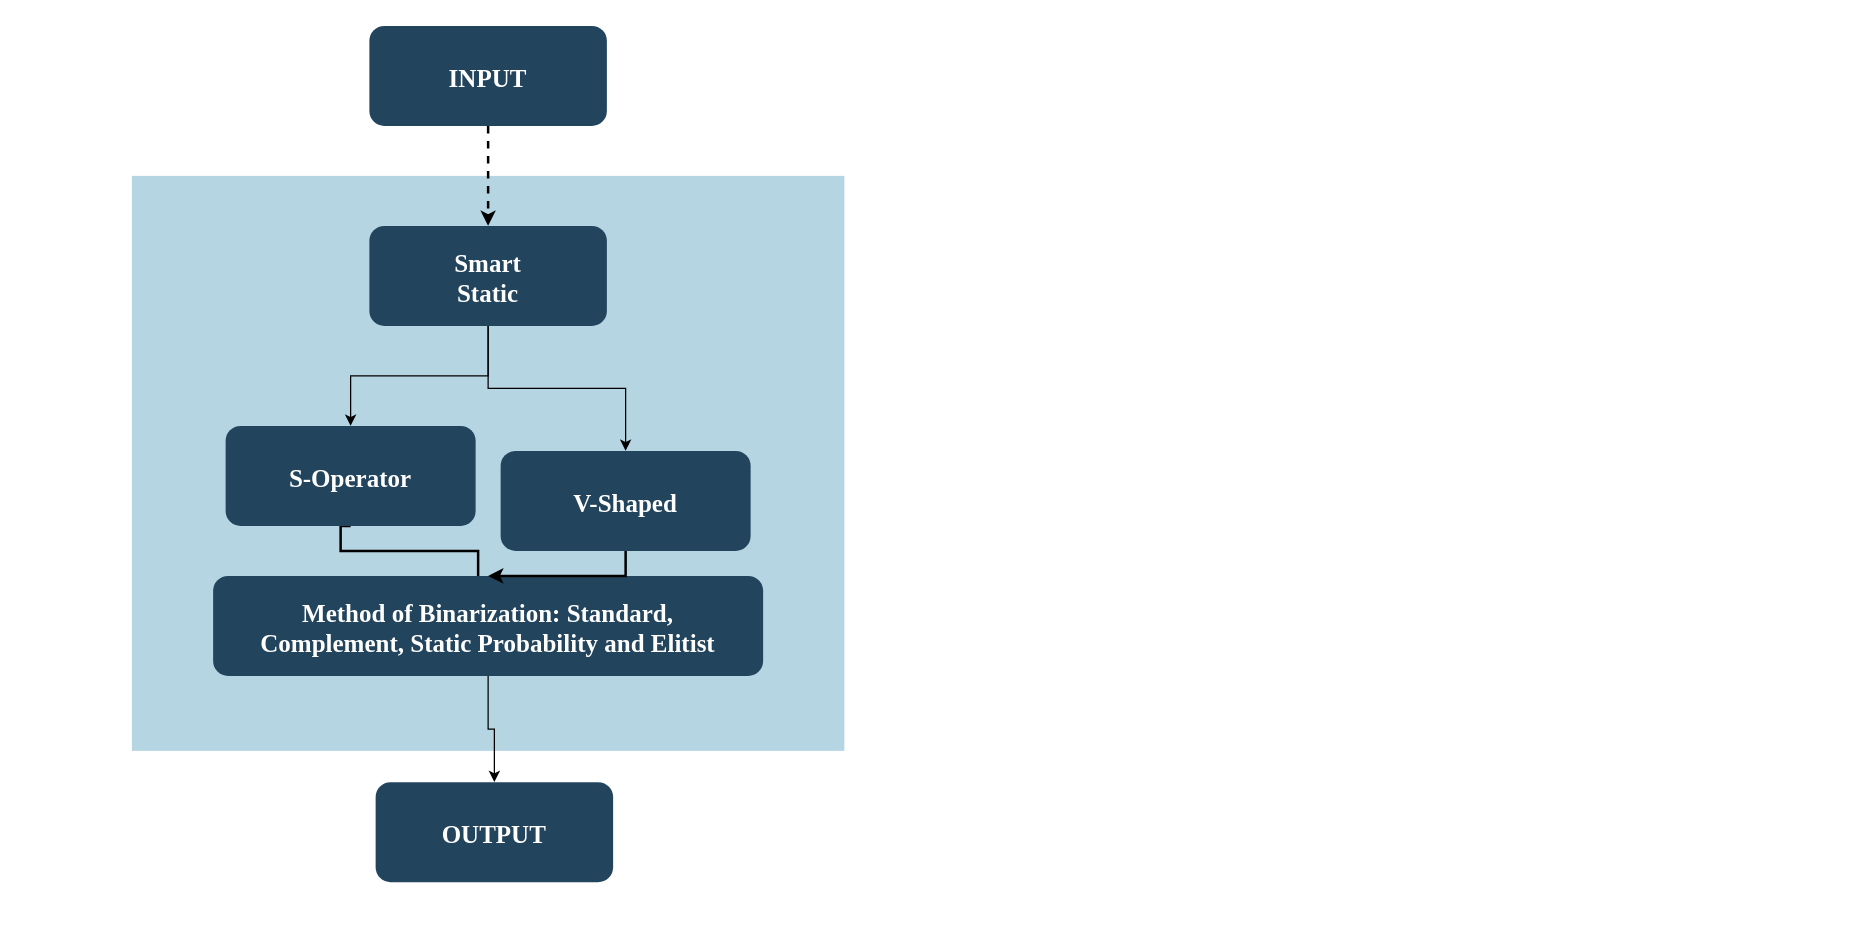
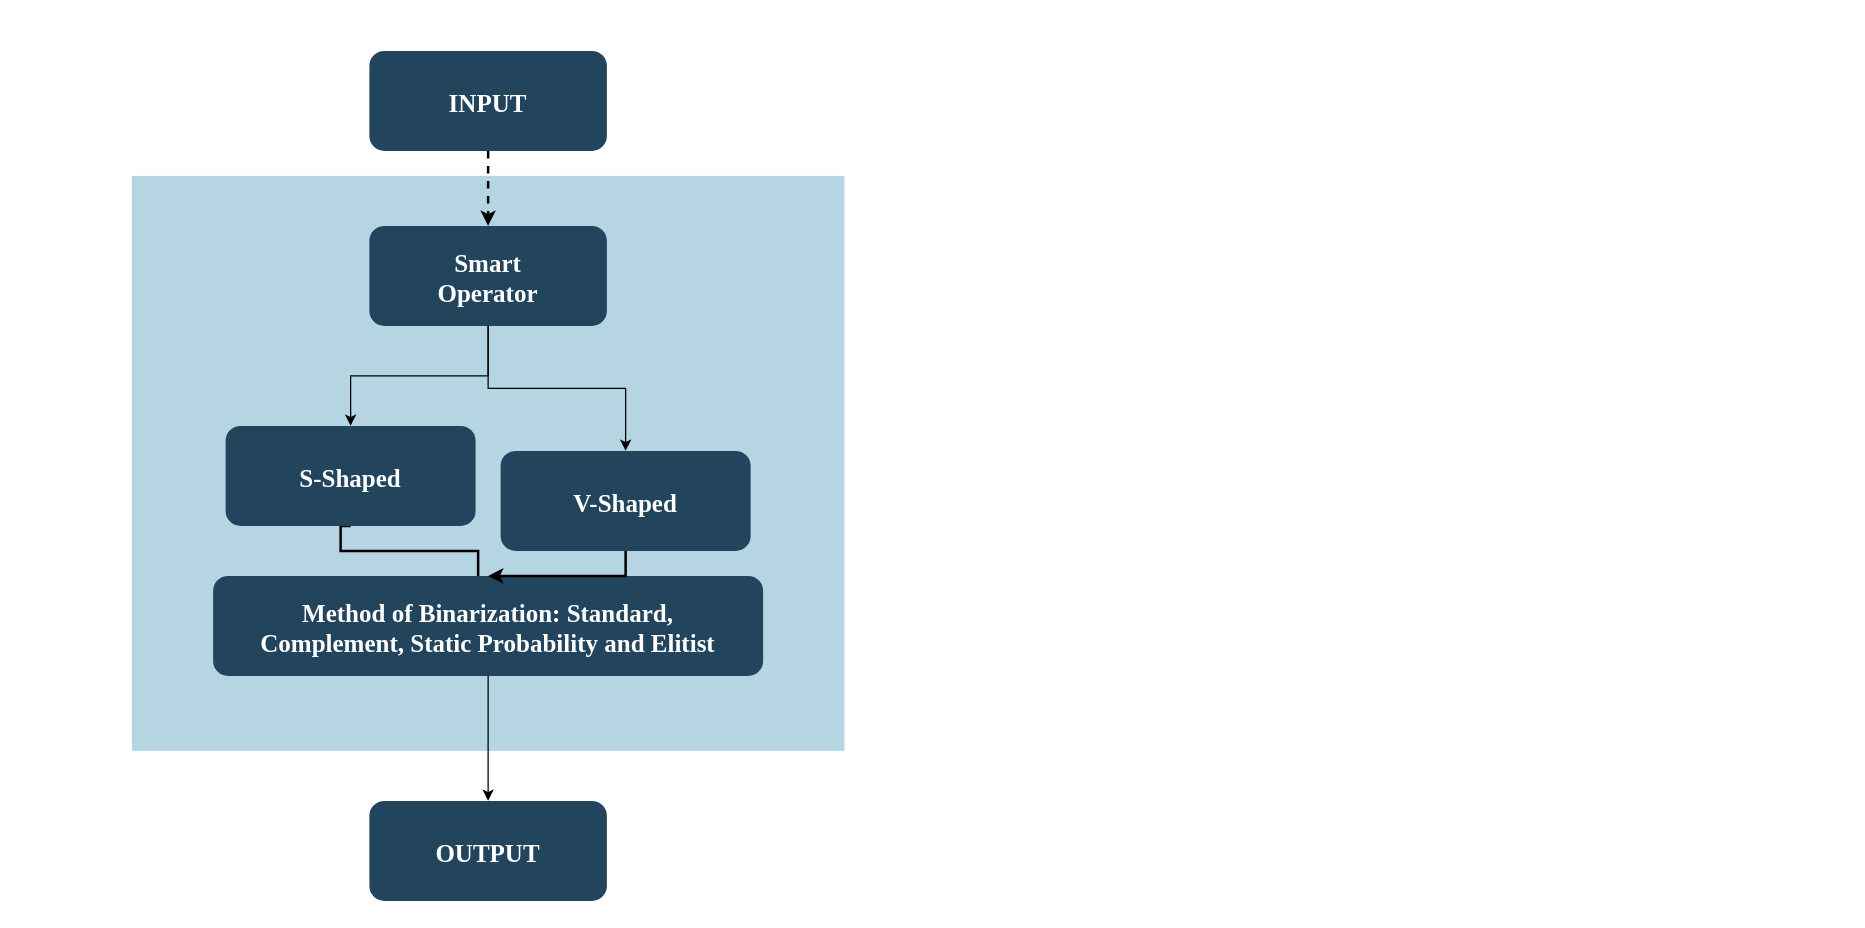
- <mxCell id="11" value="INPUT" style="rounded=1;fillColor=#23445D;gradientColor=none;strokeColor=none;fontColor=#FFFFFF;fontStyle=1;fontFamily=Tahoma;fontSize=20;" parent="2" vertex="1"><mxGeometry x="275" width="190" height="80" as="geometry" /></mxCell>
+ <mxCell id="11" value="INPUT" style="rounded=1;fillColor=#23445D;gradientColor=none;strokeColor=none;fontColor=#FFFFFF;fontStyle=1;fontFamily=Tahoma;fontSize=20;" parent="2" vertex="1"><mxGeometry x="275" y="20" width="190" height="80" as="geometry" /></mxCell>
- <mxCell id="6" value="Smart &#10;Static" style="rounded=1;fillColor=#23445D;gradientColor=none;strokeColor=none;fontColor=#FFFFFF;fontStyle=1;fontFamily=Tahoma;fontSize=20;" parent="2" vertex="1"><mxGeometry x="275" y="160" width="190" height="80" as="geometry" /></mxCell>
+ <mxCell id="6" value="Smart &#10;Operator" style="rounded=1;fillColor=#23445D;gradientColor=none;strokeColor=none;fontColor=#FFFFFF;fontStyle=1;fontFamily=Tahoma;fontSize=20;" parent="2" vertex="1"><mxGeometry x="275" y="160" width="190" height="80" as="geometry" /></mxCell>
- <mxCell id="9" value="S-Operator" style="rounded=1;fillColor=#23445D;gradientColor=none;strokeColor=none;fontColor=#FFFFFF;fontStyle=1;fontFamily=Tahoma;fontSize=20;" parent="2" vertex="1"><mxGeometry x="160" y="320" width="200" height="80" as="geometry" /></mxCell>
+ <mxCell id="9" value="S-Shaped" style="rounded=1;fillColor=#23445D;gradientColor=none;strokeColor=none;fontColor=#FFFFFF;fontStyle=1;fontFamily=Tahoma;fontSize=20;" parent="2" vertex="1"><mxGeometry x="160" y="320" width="200" height="80" as="geometry" /></mxCell>
- <mxCell id="15" value="OUTPUT" style="rounded=1;fillColor=#23445D;gradientColor=none;strokeColor=none;fontColor=#FFFFFF;fontStyle=1;fontFamily=Tahoma;fontSize=20;" parent="2" vertex="1"><mxGeometry x="280" y="605" width="190" height="80" as="geometry" /></mxCell>
+ <mxCell id="15" value="OUTPUT" style="rounded=1;fillColor=#23445D;gradientColor=none;strokeColor=none;fontColor=#FFFFFF;fontStyle=1;fontFamily=Tahoma;fontSize=20;" parent="2" vertex="1"><mxGeometry x="275" y="620" width="190" height="80" as="geometry" /></mxCell>
